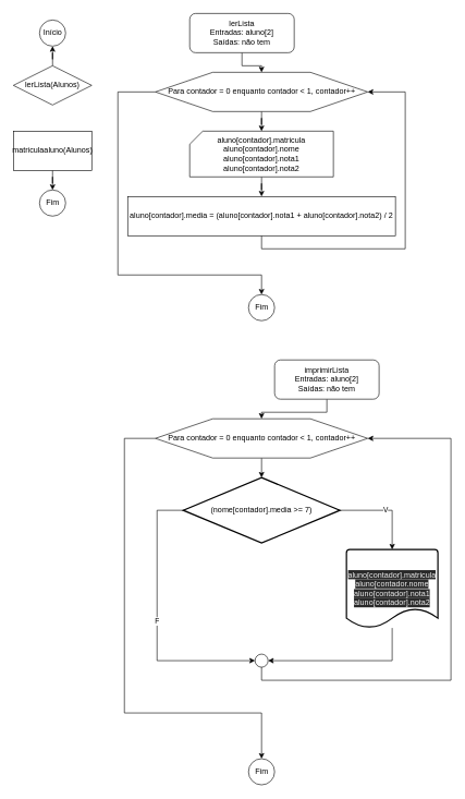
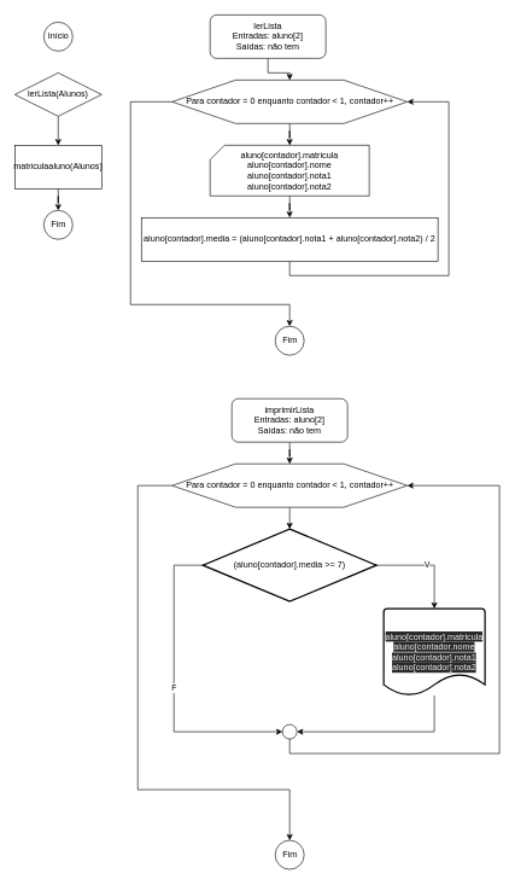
- <mxCell id="3" value="" style="edgeStyle=orthogonalEdgeStyle;rounded=0;orthogonalLoop=1;jettySize=auto;html=1;" edge="1" parent="1" source="4" target="2"><mxGeometry relative="1" as="geometry" /></mxCell>
+ <mxCell id="3" value="" style="edgeStyle=orthogonalEdgeStyle;rounded=0;orthogonalLoop=1;jettySize=auto;html=1;" edge="1" parent="1" source="4" target="6"><mxGeometry relative="1" as="geometry" /></mxCell>
- <mxCell id="19" value="imprimirLista&lt;br&gt;Entradas: aluno[2]&lt;br&gt;Saídas: não tem" style="rounded=1;whiteSpace=wrap;html=1;" vertex="1" parent="1"><mxGeometry x="420" y="550" width="160" height="60" as="geometry" /></mxCell>
+ <mxCell id="19" value="imprimirLista&lt;br&gt;Entradas: aluno[2]&lt;br&gt;Saídas: não tem" style="rounded=1;whiteSpace=wrap;html=1;" vertex="1" parent="1"><mxGeometry x="320" y="550" width="160" height="60" as="geometry" /></mxCell>
- <mxCell id="26" value="(nome[contador].media &amp;gt;= 7)" style="strokeWidth=2;html=1;shape=mxgraph.flowchart.decision;whiteSpace=wrap;" vertex="1" parent="1"><mxGeometry x="280" y="730" width="240" height="100" as="geometry" /></mxCell>
+ <mxCell id="26" value="(aluno[contador].media &amp;gt;= 7)" style="strokeWidth=2;html=1;shape=mxgraph.flowchart.decision;whiteSpace=wrap;" vertex="1" parent="1"><mxGeometry x="280" y="730" width="240" height="100" as="geometry" /></mxCell>
